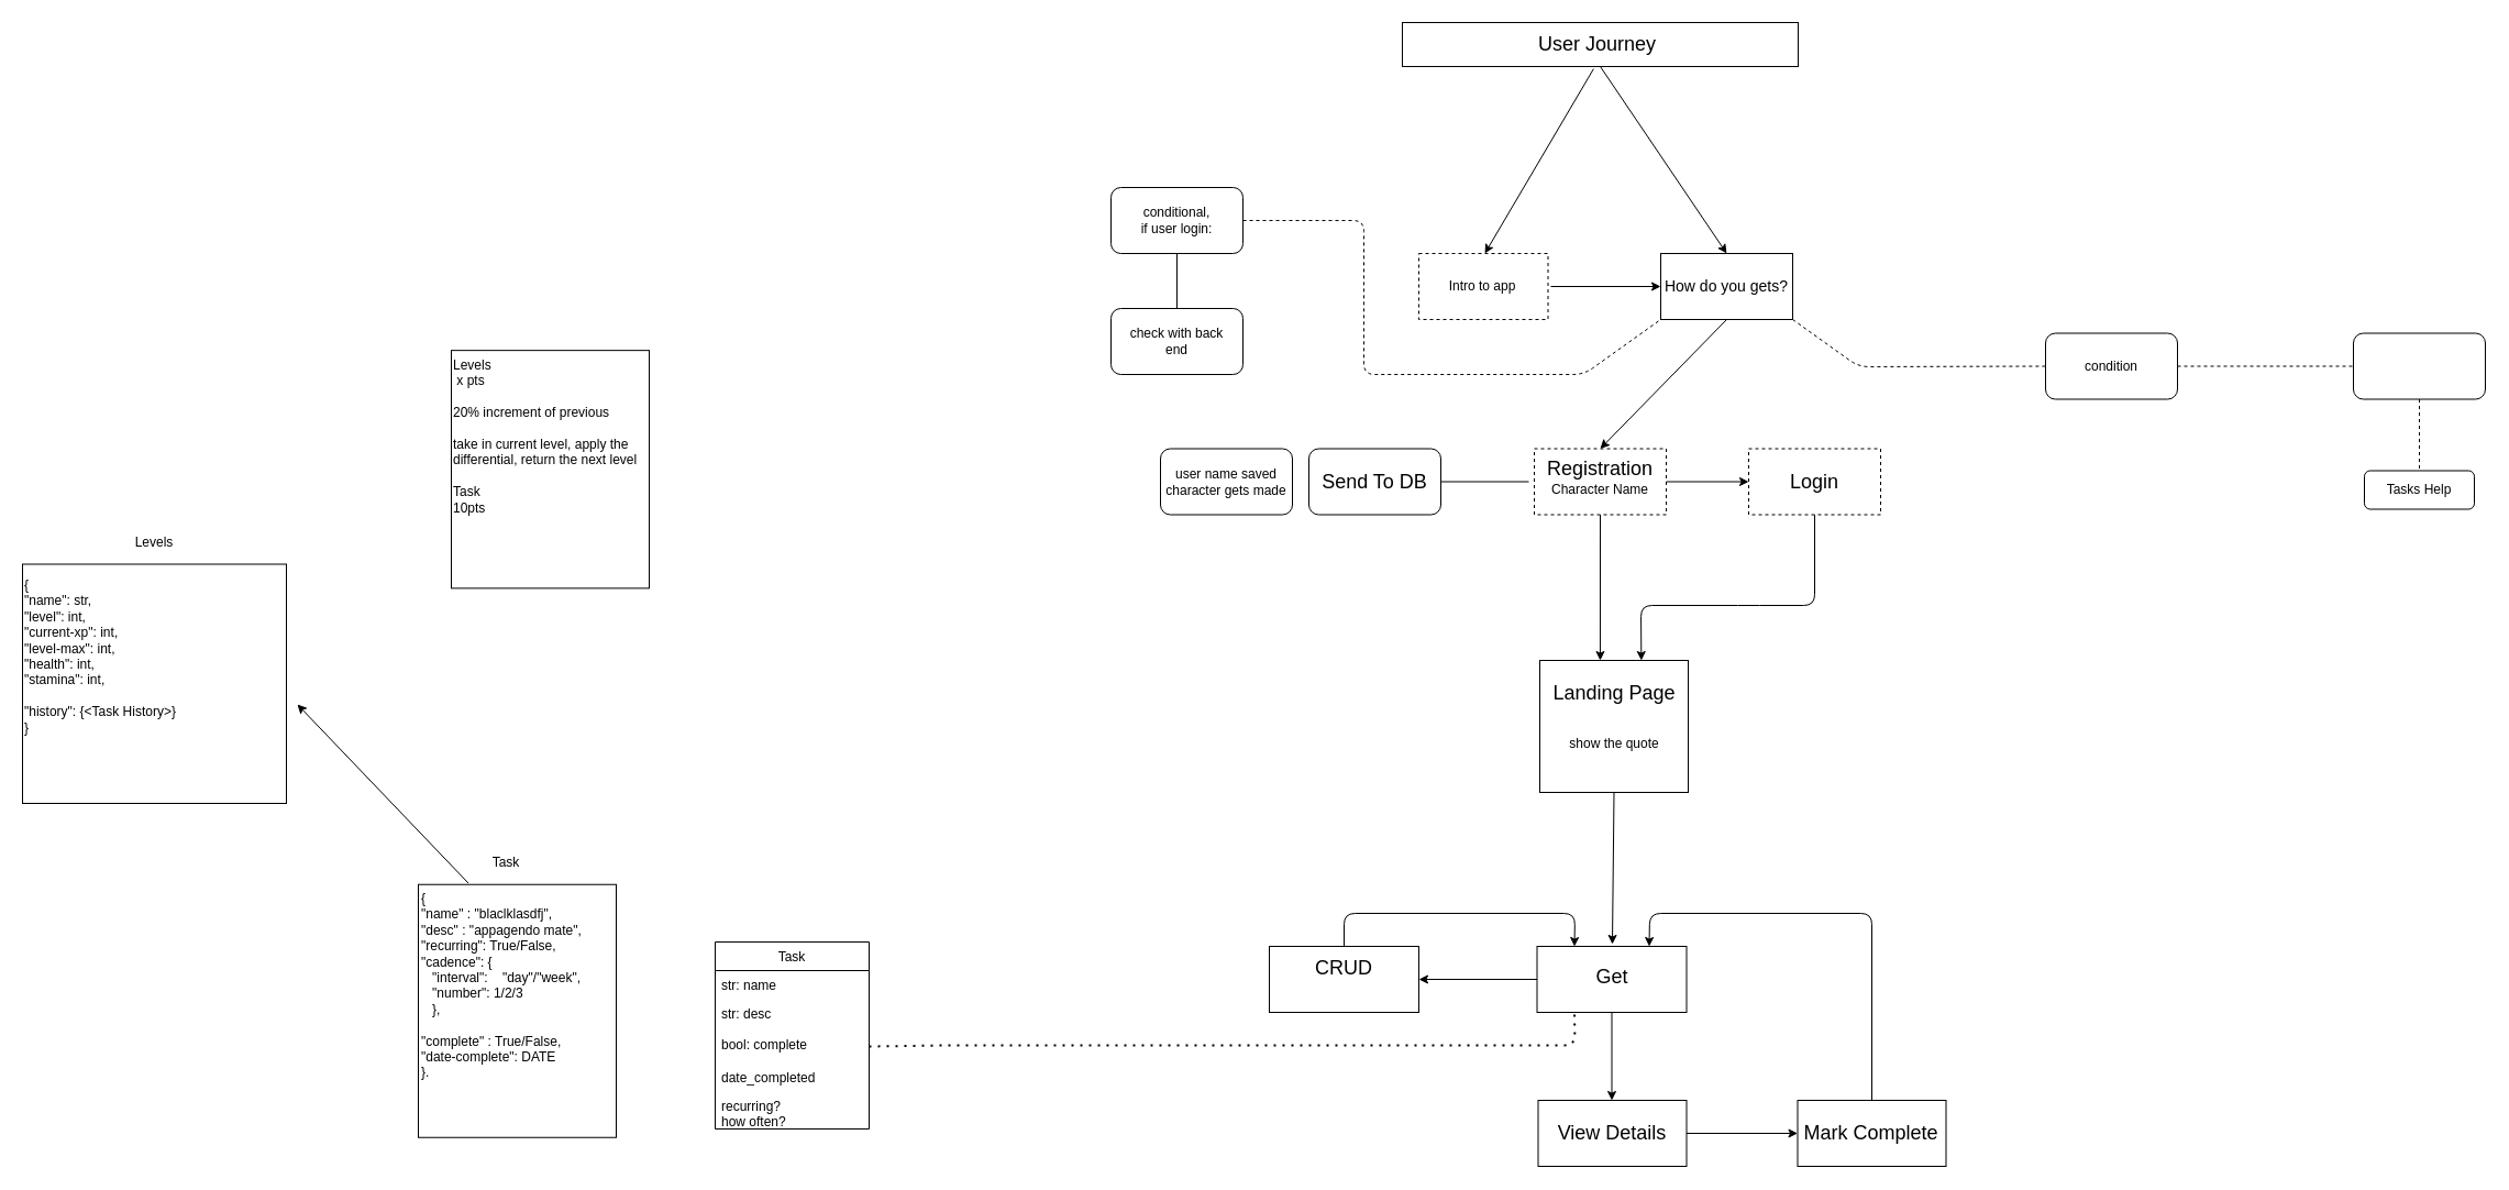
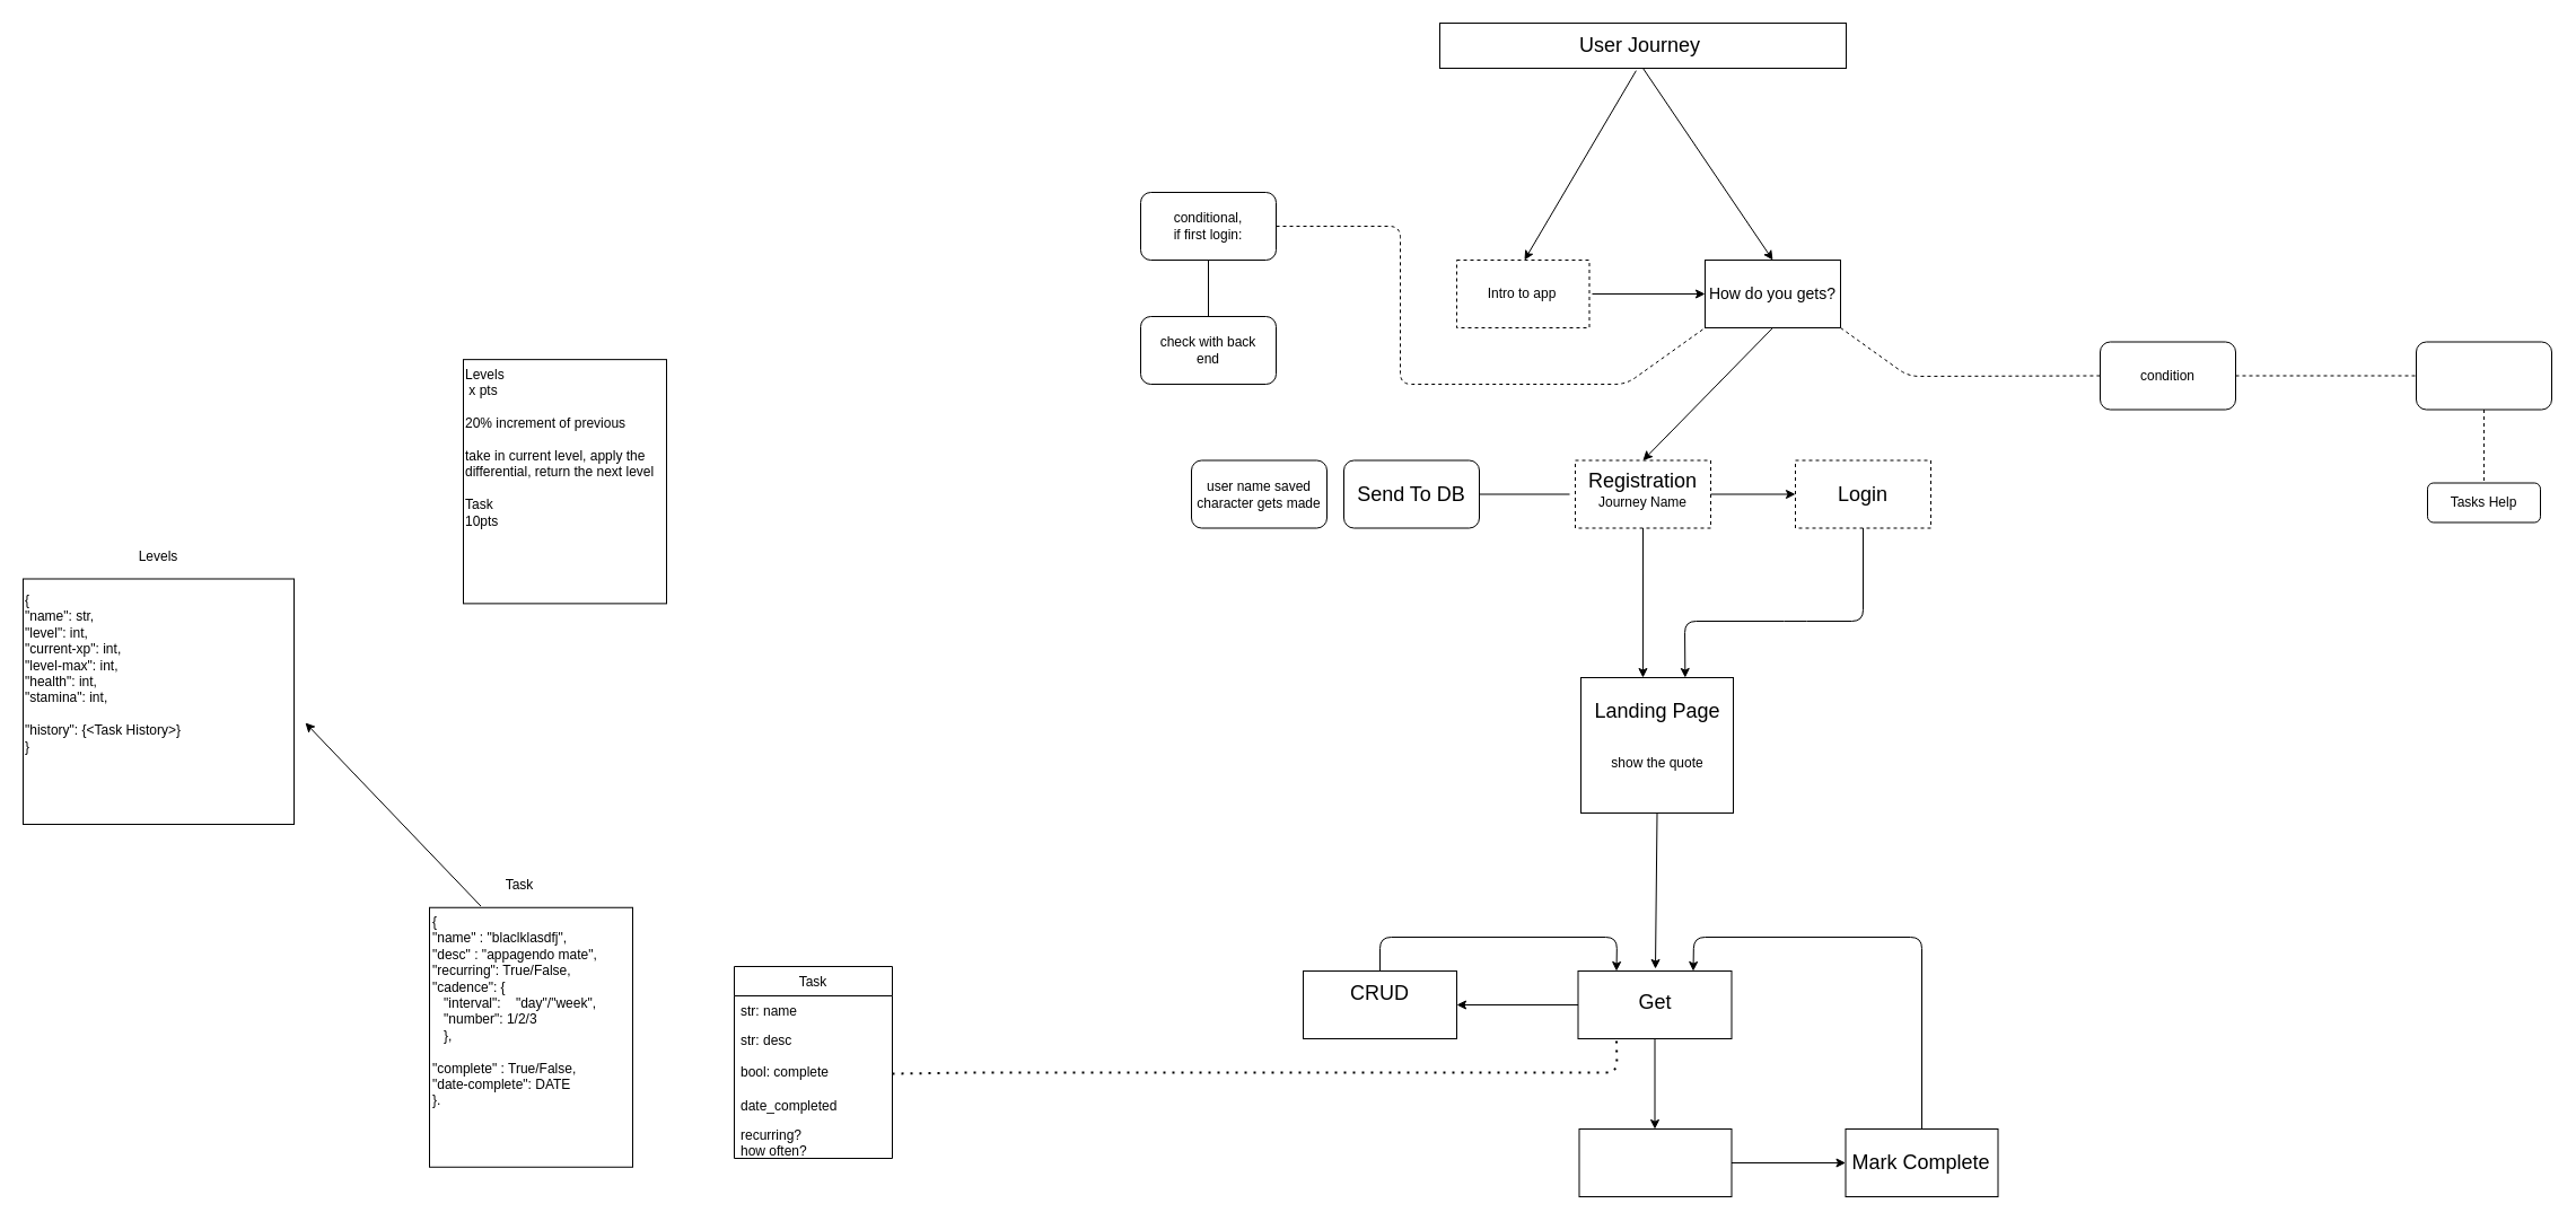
- <mxCell id="32" value="conditional, &lt;br&gt;if user login:" style="text;html=1;strokeColor=none;fillColor=none;align=center;verticalAlign=middle;whiteSpace=wrap;rounded=0;" parent="1" vertex="1"><mxGeometry x="1025" y="177.5" width="90" height="45" as="geometry" /></mxCell>
+ <mxCell id="32" value="conditional, &lt;br&gt;if first login:" style="text;html=1;strokeColor=none;fillColor=none;align=center;verticalAlign=middle;whiteSpace=wrap;rounded=0;" parent="1" vertex="1"><mxGeometry x="1025" y="177.5" width="90" height="45" as="geometry" /></mxCell>
- <mxCell id="52" value="Character Name" style="text;html=1;strokeColor=none;fillColor=none;align=center;verticalAlign=middle;whiteSpace=wrap;rounded=0;" parent="1" vertex="1"><mxGeometry x="1405" y="435" width="100" height="20" as="geometry" /></mxCell>
+ <mxCell id="52" value="Journey Name" style="text;html=1;strokeColor=none;fillColor=none;align=center;verticalAlign=middle;whiteSpace=wrap;rounded=0;" parent="1" vertex="1"><mxGeometry x="1405" y="435" width="100" height="20" as="geometry" /></mxCell>
- <mxCell id="23" value="&lt;font style=&quot;font-size: 18px&quot;&gt;View Details&lt;/font&gt;" style="text;html=1;strokeColor=none;fillColor=none;align=center;verticalAlign=middle;whiteSpace=wrap;rounded=0;" parent="1" vertex="1"><mxGeometry x="1405.5" y="1012.5" width="120" height="35" as="geometry" /></mxCell>
